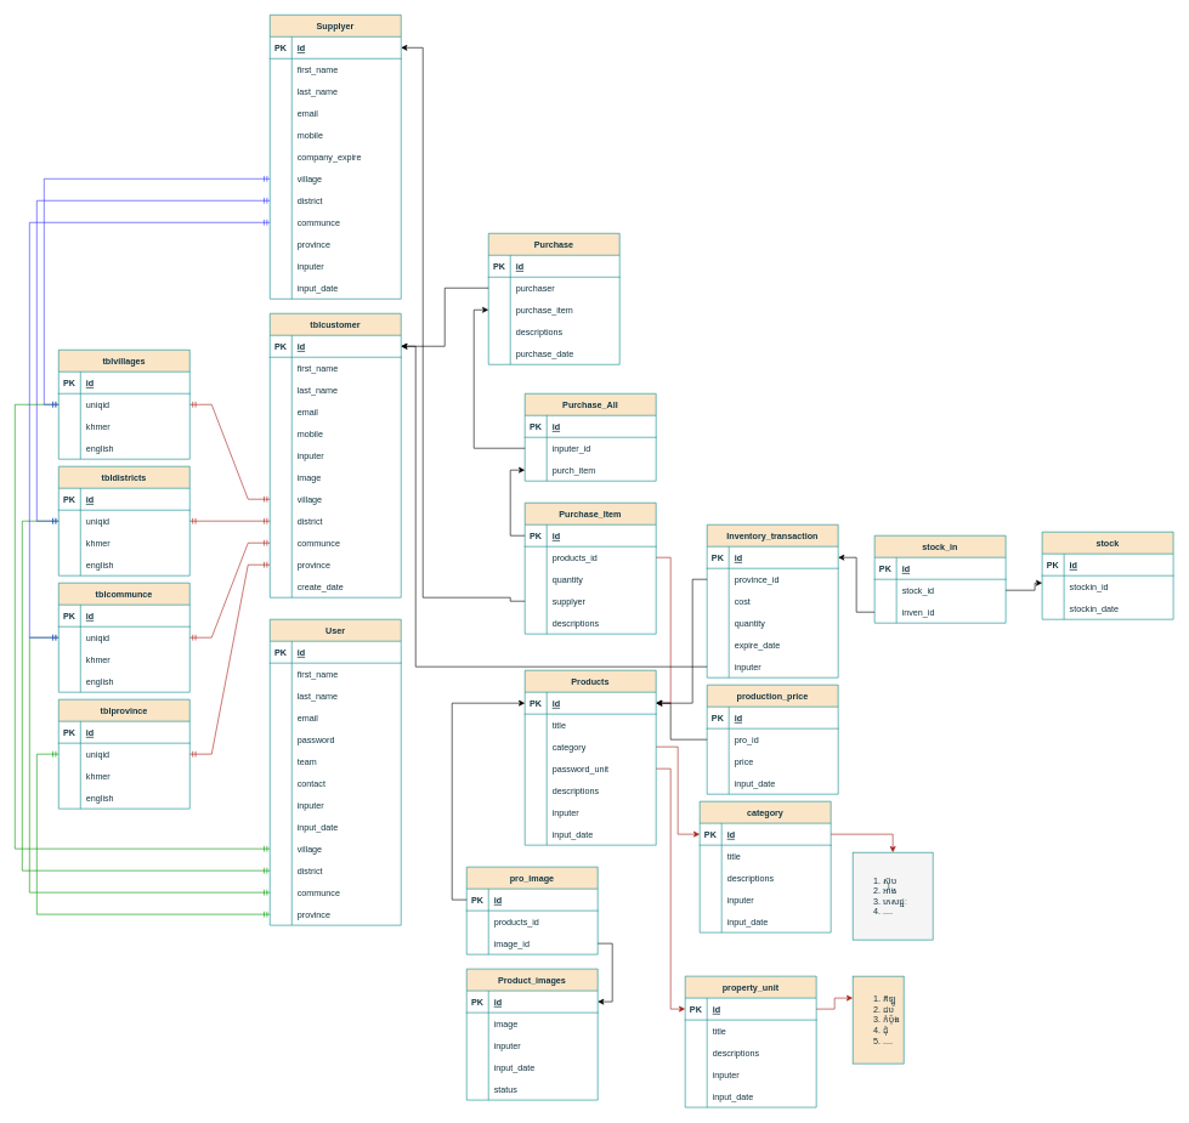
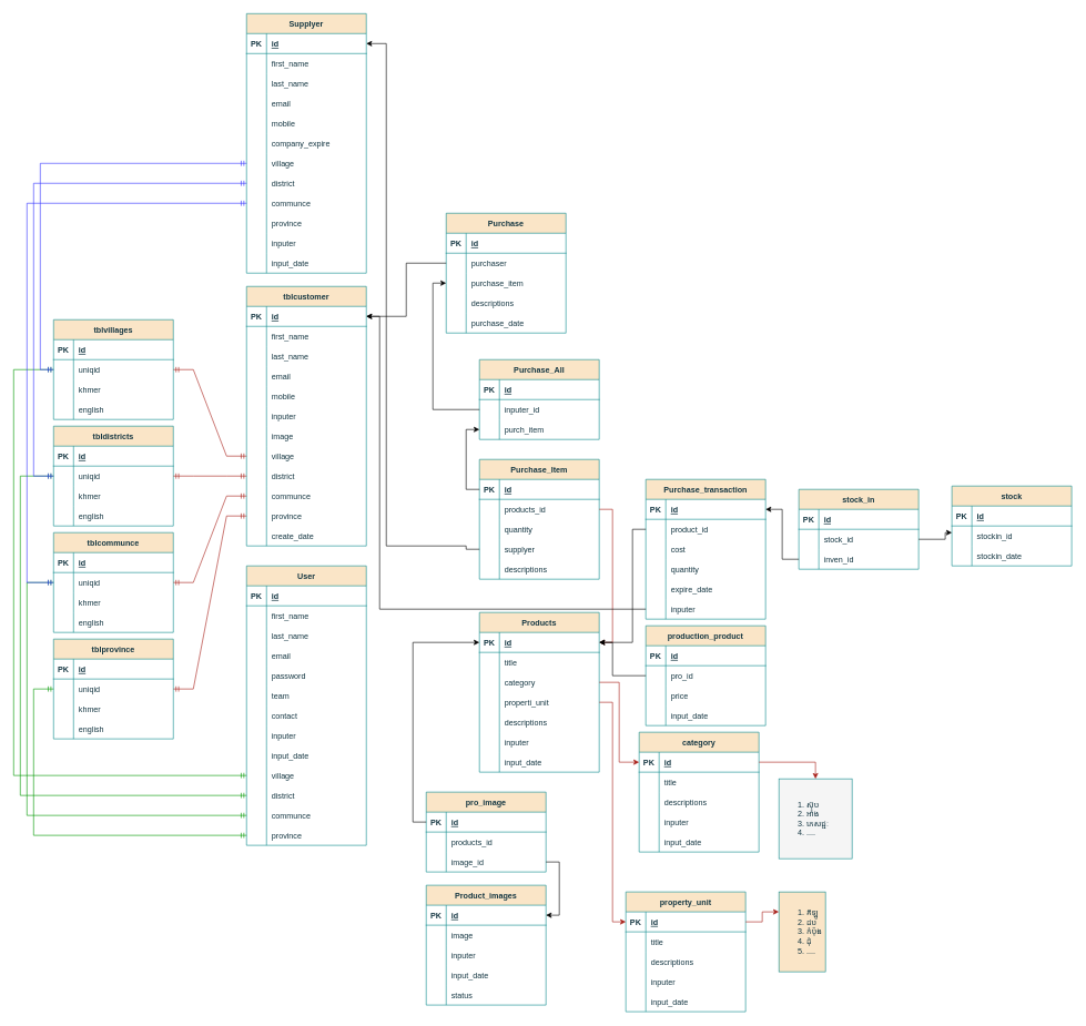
- <mxCell id="272" value="Inventory_transaction" style="shape=table;startSize=30;container=1;collapsible=1;childLayout=tableLayout;fixedRows=1;rowLines=0;fontStyle=1;align=center;resizeLast=1;labelBackgroundColor=none;fillColor=#FAE5C7;strokeColor=#0F8B8D;fontColor=#143642;" parent="1" vertex="1"><mxGeometry x="970" y="720" width="180" height="210" as="geometry" /></mxCell>
+ <mxCell id="272" value="Purchase_transaction" style="shape=table;startSize=30;container=1;collapsible=1;childLayout=tableLayout;fixedRows=1;rowLines=0;fontStyle=1;align=center;resizeLast=1;labelBackgroundColor=none;fillColor=#FAE5C7;strokeColor=#0F8B8D;fontColor=#143642;" parent="1" vertex="1"><mxGeometry x="970" y="720" width="180" height="210" as="geometry" /></mxCell>
- <mxCell id="278" value="province_id" style="shape=partialRectangle;connectable=0;fillColor=none;top=0;left=0;bottom=0;right=0;align=left;spacingLeft=6;overflow=hidden;labelBackgroundColor=none;strokeColor=#0F8B8D;fontColor=#143642;" parent="276" vertex="1"><mxGeometry x="30" width="150" height="30" as="geometry"><mxRectangle width="150" height="30" as="alternateBounds" /></mxGeometry></mxCell>
+ <mxCell id="278" value="product_id" style="shape=partialRectangle;connectable=0;fillColor=none;top=0;left=0;bottom=0;right=0;align=left;spacingLeft=6;overflow=hidden;labelBackgroundColor=none;strokeColor=#0F8B8D;fontColor=#143642;" parent="276" vertex="1"><mxGeometry x="30" width="150" height="30" as="geometry"><mxRectangle width="150" height="30" as="alternateBounds" /></mxGeometry></mxCell>
- <mxCell id="320" value="production_price" style="shape=table;startSize=30;container=1;collapsible=1;childLayout=tableLayout;fixedRows=1;rowLines=0;fontStyle=1;align=center;resizeLast=1;labelBackgroundColor=none;fillColor=#FAE5C7;strokeColor=#0F8B8D;fontColor=#143642;" parent="1" vertex="1"><mxGeometry x="970" y="940" width="180" height="150" as="geometry" /></mxCell>
+ <mxCell id="320" value="production_product" style="shape=table;startSize=30;container=1;collapsible=1;childLayout=tableLayout;fixedRows=1;rowLines=0;fontStyle=1;align=center;resizeLast=1;labelBackgroundColor=none;fillColor=#FAE5C7;strokeColor=#0F8B8D;fontColor=#143642;" parent="1" vertex="1"><mxGeometry x="970" y="940" width="180" height="150" as="geometry" /></mxCell>
- <mxCell id="14" value="password_unit" style="shape=partialRectangle;connectable=0;fillColor=none;top=0;left=0;bottom=0;right=0;align=left;spacingLeft=6;overflow=hidden;labelBackgroundColor=none;strokeColor=#0F8B8D;fontColor=#143642;" parent="12" vertex="1"><mxGeometry x="30" width="150" height="30" as="geometry"><mxRectangle width="150" height="30" as="alternateBounds" /></mxGeometry></mxCell>
+ <mxCell id="14" value="properti_unit" style="shape=partialRectangle;connectable=0;fillColor=none;top=0;left=0;bottom=0;right=0;align=left;spacingLeft=6;overflow=hidden;labelBackgroundColor=none;strokeColor=#0F8B8D;fontColor=#143642;" parent="12" vertex="1"><mxGeometry x="30" width="150" height="30" as="geometry"><mxRectangle width="150" height="30" as="alternateBounds" /></mxGeometry></mxCell>
